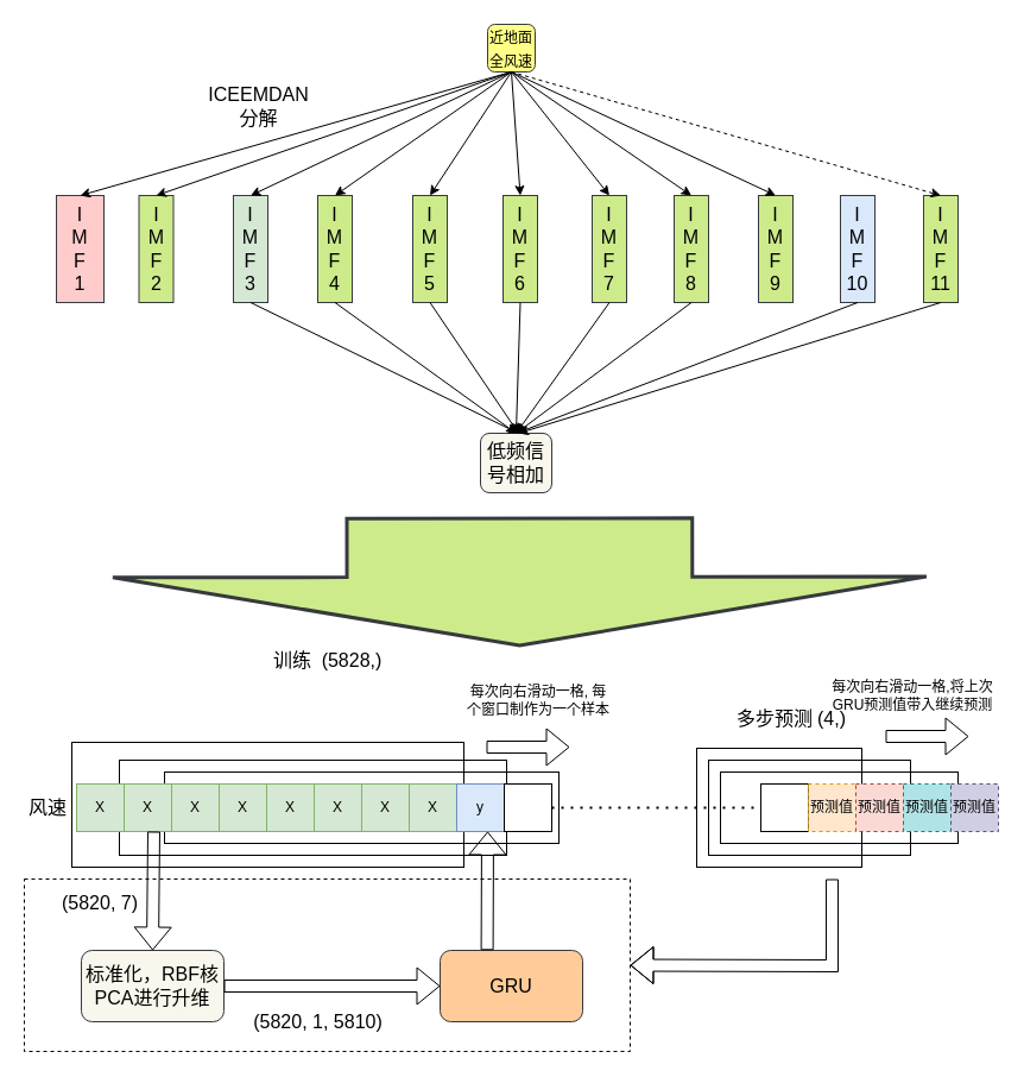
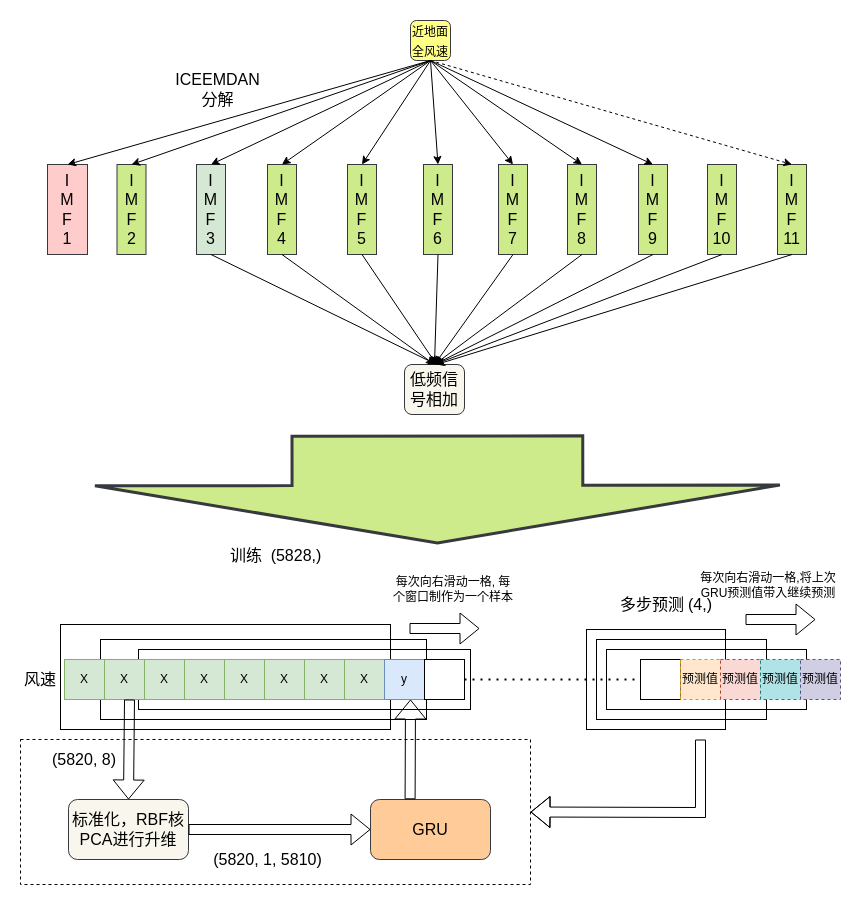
- <mxCell id="56" value="I&lt;br&gt;M&lt;br&gt;F&lt;br&gt;10" style="rounded=0;whiteSpace=wrap;html=1;fontSize=16;strokeColor=#36393d;fillColor=#dae8fc;" parent="1" vertex="1"><mxGeometry x="707" y="164" width="29" height="90" as="geometry" /></mxCell>
+ <mxCell id="56" value="I&lt;br&gt;M&lt;br&gt;F&lt;br&gt;10" style="rounded=0;whiteSpace=wrap;html=1;fontSize=16;strokeColor=#36393d;fillColor=#cdeb8b;" parent="1" vertex="1"><mxGeometry x="707" y="164" width="29" height="90" as="geometry" /></mxCell>
+ <mxCell id="70" value="" style="endArrow=classic;html=1;rounded=0;exitX=0.5;exitY=1;exitDx=0;exitDy=0;entryX=0.5;entryY=0;entryDx=0;entryDy=0;" parent="1" source="55" target="45" edge="1"><mxGeometry width="50" height="50" relative="1" as="geometry"><mxPoint x="591.5" y="264" as="sourcePoint" /><mxPoint x="444" y="374" as="targetPoint" /></mxGeometry></mxCell>
- <mxCell id="30" value="(5820, 7)" style="text;html=1;strokeColor=none;fillColor=none;align=center;verticalAlign=middle;whiteSpace=wrap;rounded=0;fontSize=16;" parent="1" vertex="1"><mxGeometry x="44" y="744" width="80" height="30" as="geometry" /></mxCell>
+ <mxCell id="30" value="(5820, 8)" style="text;html=1;strokeColor=none;fillColor=none;align=center;verticalAlign=middle;whiteSpace=wrap;rounded=0;fontSize=16;" parent="1" vertex="1"><mxGeometry x="44" y="744" width="80" height="30" as="geometry" /></mxCell>
